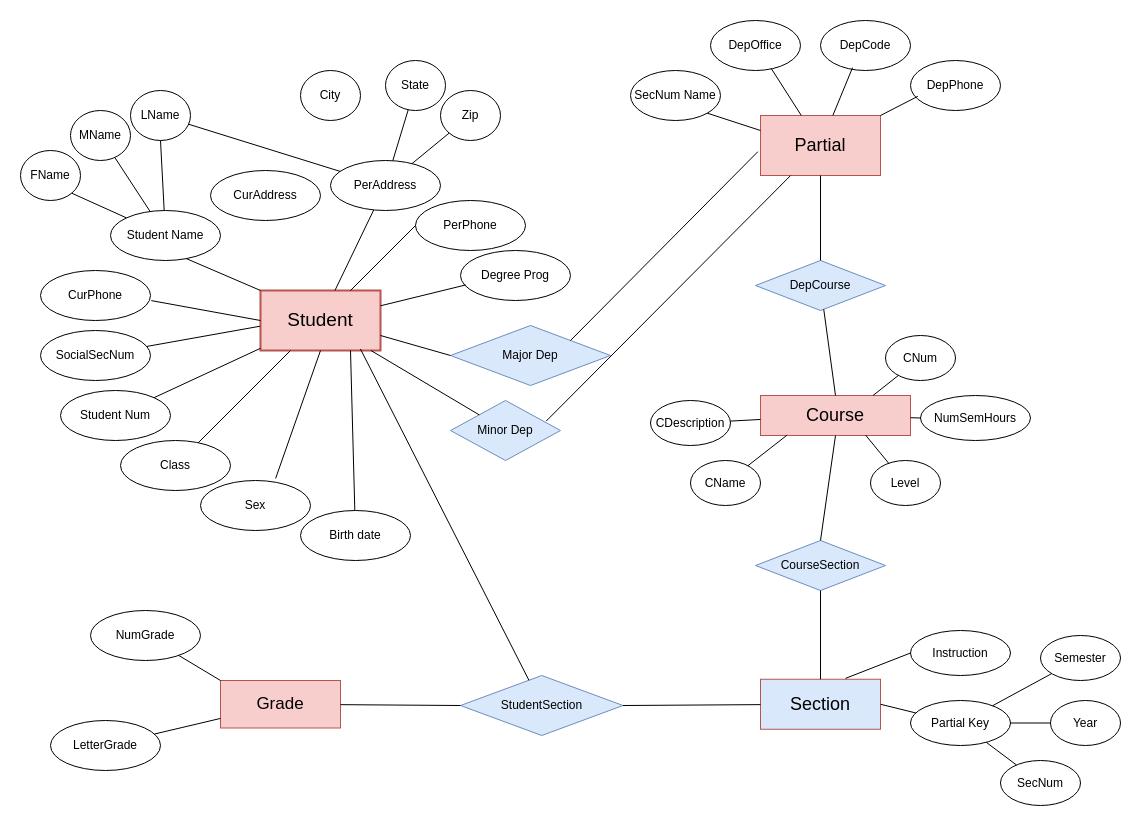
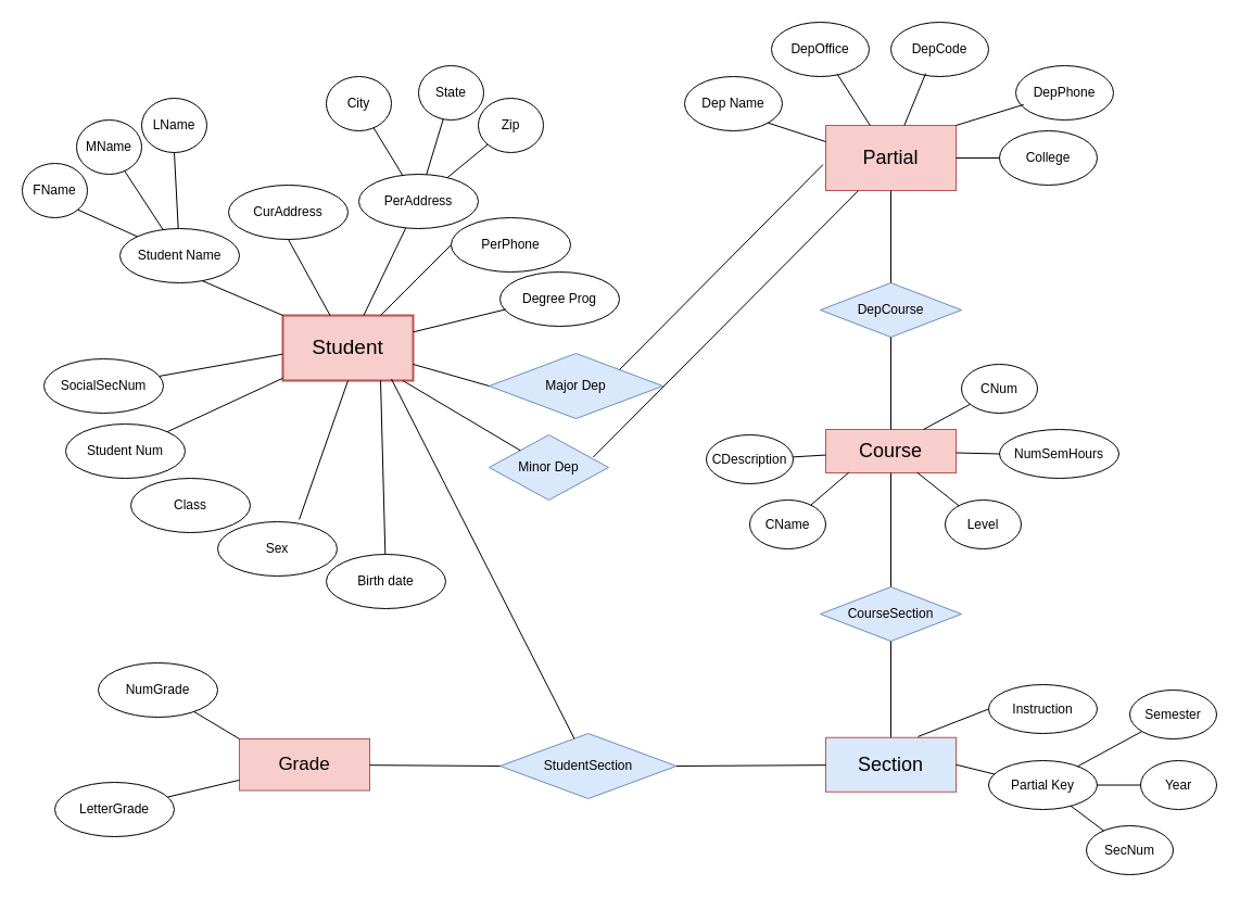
- <mxCell id="45" value="DepPhone" style="ellipse;whiteSpace=wrap;html=1;" vertex="1" parent="1"><mxGeometry x="910" y="60" width="90" height="50" as="geometry" /></mxCell>
+ <mxCell id="45" value="DepPhone" style="ellipse;whiteSpace=wrap;html=1;" vertex="1" parent="1"><mxGeometry x="935" y="60" width="90" height="50" as="geometry" /></mxCell>
- <mxCell id="42" value="SecNum Name" style="ellipse;whiteSpace=wrap;html=1;" vertex="1" parent="1"><mxGeometry x="630" y="70" width="90" height="50" as="geometry" /></mxCell>
+ <mxCell id="42" value="Dep Name" style="ellipse;whiteSpace=wrap;html=1;" vertex="1" parent="1"><mxGeometry x="630" y="70" width="90" height="50" as="geometry" /></mxCell>
+ <mxCell id="53" value="" style="endArrow=none;html=1;rounded=0;entryX=0;entryY=0.5;entryDx=0;entryDy=0;" edge="1" parent="1" source="41" target="46"><mxGeometry width="50" height="50" relative="1" as="geometry"><mxPoint x="740" y="270" as="sourcePoint" /><mxPoint x="790" y="220" as="targetPoint" /></mxGeometry></mxCell>
+ <mxCell id="46" value="College" style="ellipse;whiteSpace=wrap;html=1;" vertex="1" parent="1"><mxGeometry x="920" y="120" width="90" height="50" as="geometry" /></mxCell>
- <mxCell id="34" value="" style="endArrow=none;html=1;rounded=0;" edge="1" parent="1" source="11" target="16"><mxGeometry width="50" height="50" relative="1" as="geometry"><mxPoint x="350" y="190" as="sourcePoint" /><mxPoint x="400" y="140" as="targetPoint" /></mxGeometry></mxCell>
+ <mxCell id="34" value="" style="endArrow=none;html=1;rounded=0;" edge="1" parent="1" source="11" target="31"><mxGeometry width="50" height="50" relative="1" as="geometry"><mxPoint x="350" y="190" as="sourcePoint" /><mxPoint x="400" y="140" as="targetPoint" /></mxGeometry></mxCell>
+ <mxCell id="22" value="" style="endArrow=none;html=1;rounded=0;entryX=0.5;entryY=1;entryDx=0;entryDy=0;" edge="1" parent="1" source="2" target="4"><mxGeometry width="50" height="50" relative="1" as="geometry"><mxPoint x="430" y="370" as="sourcePoint" /><mxPoint x="480" y="320" as="targetPoint" /></mxGeometry></mxCell>
- <mxCell id="7" value="CurPhone" style="ellipse;whiteSpace=wrap;html=1;" vertex="1" parent="1"><mxGeometry x="40" y="270" width="110" height="50" as="geometry" /></mxCell>
- <mxCell id="25" value="" style="endArrow=none;html=1;rounded=0;entryX=1.007;entryY=0.602;entryDx=0;entryDy=0;entryPerimeter=0;exitX=0;exitY=0.5;exitDx=0;exitDy=0;" edge="1" parent="1" source="2" target="7"><mxGeometry width="50" height="50" relative="1" as="geometry"><mxPoint x="140" y="380" as="sourcePoint" /><mxPoint x="190" y="330" as="targetPoint" /></mxGeometry></mxCell>
- <mxCell id="28" value="" style="endArrow=none;html=1;rounded=0;entryX=0.25;entryY=1;entryDx=0;entryDy=0;" edge="1" parent="1" source="9" target="2"><mxGeometry width="50" height="50" relative="1" as="geometry"><mxPoint x="140" y="380" as="sourcePoint" /><mxPoint x="190" y="330" as="targetPoint" /></mxGeometry></mxCell>
- <mxCell id="56" value="&lt;font style=&quot;font-size: 18px;&quot;&gt;Course&lt;/font&gt;" style="rounded=0;whiteSpace=wrap;html=1;fillColor=#f8cecc;strokeColor=#b85450;" vertex="1" parent="1"><mxGeometry x="760" y="395" width="150" height="40" as="geometry" /></mxCell>
+ <mxCell id="56" value="&lt;font style=&quot;font-size: 18px;&quot;&gt;Course&lt;/font&gt;" style="rounded=0;whiteSpace=wrap;html=1;fillColor=#f8cecc;strokeColor=#b85450;" vertex="1" parent="1"><mxGeometry x="760" y="395" width="120" height="40" as="geometry" /></mxCell>
